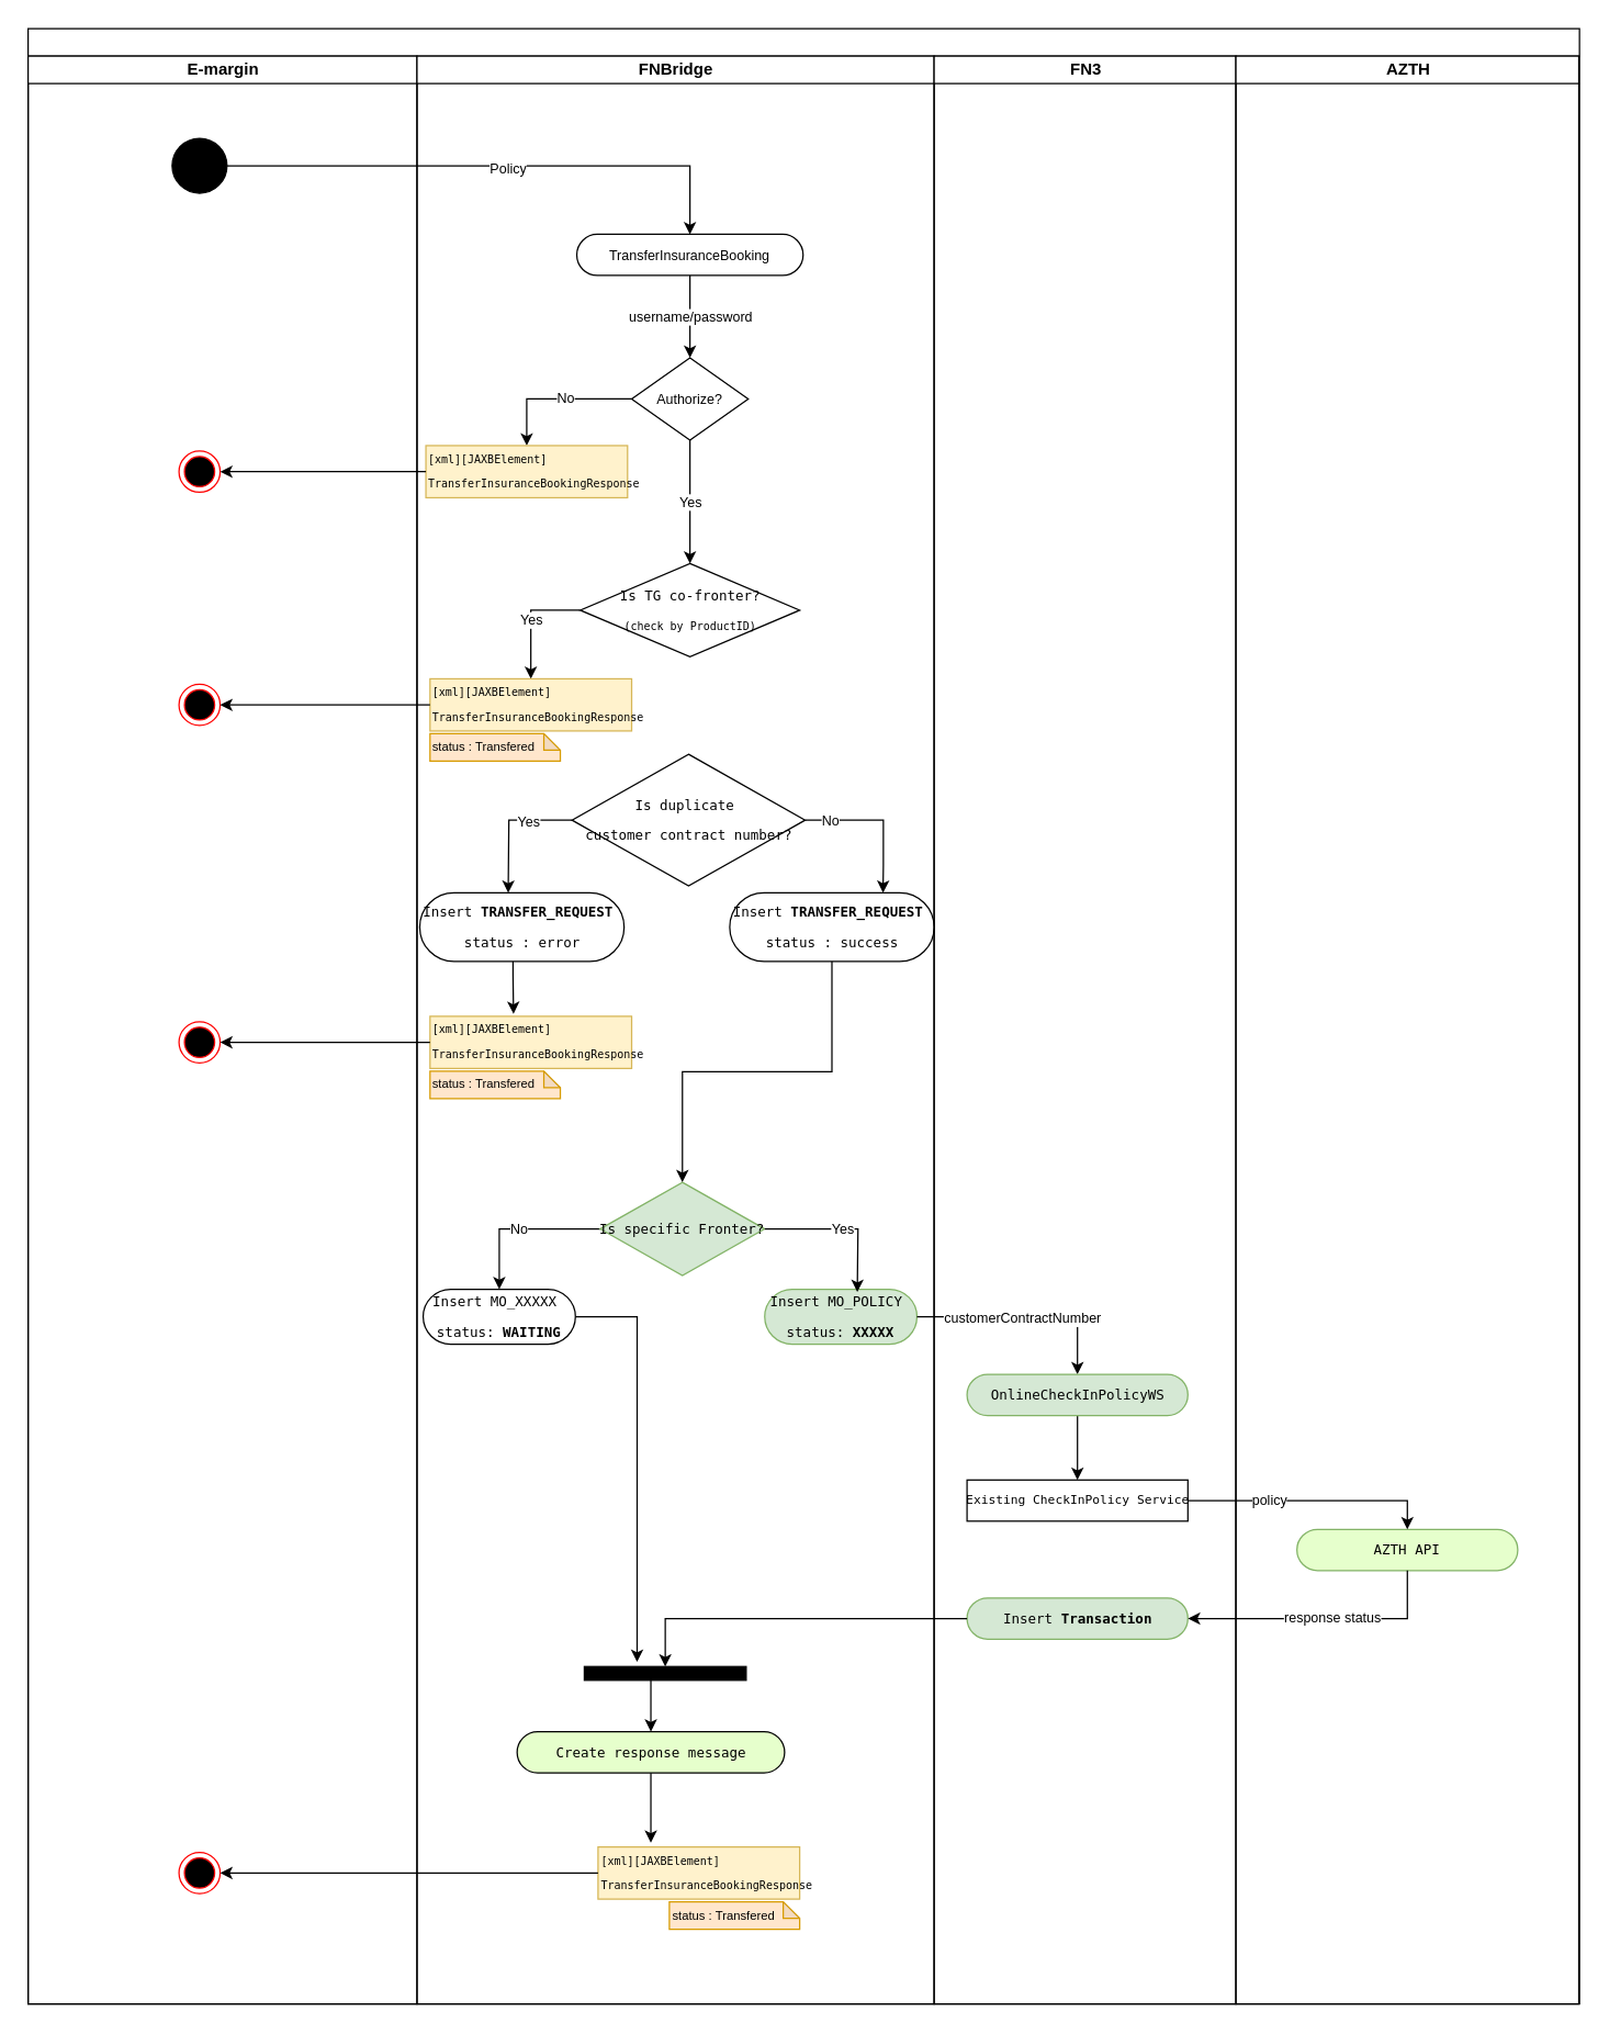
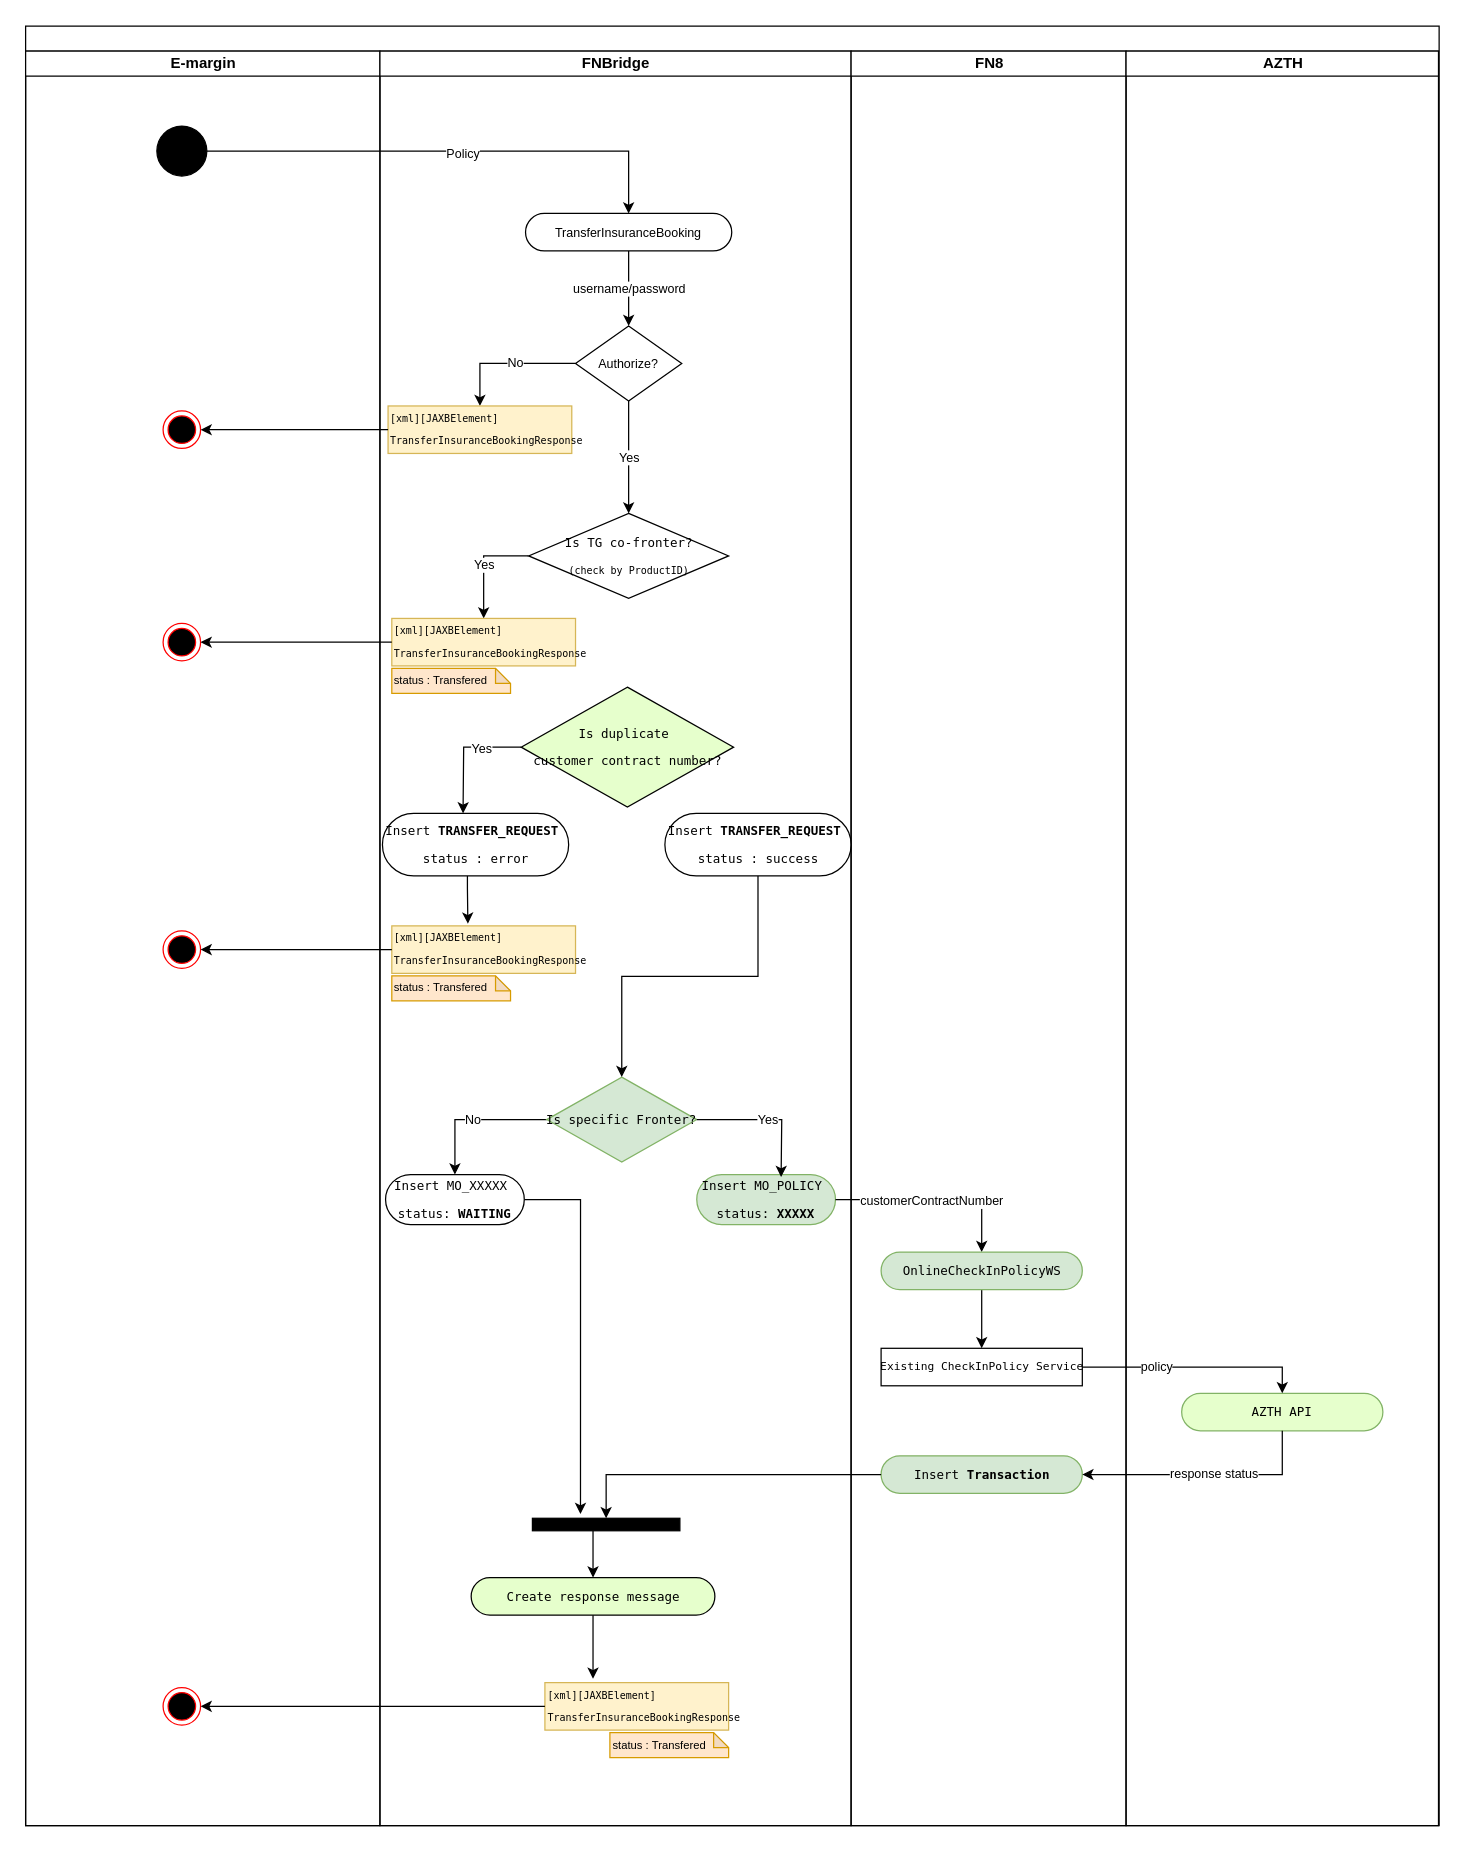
- <mxCell id="48" value="FN3" style="swimlane;html=1;startSize=20;" parent="2" vertex="1"><mxGeometry x="660.5" y="20" width="220" height="1420" as="geometry" /></mxCell>
+ <mxCell id="48" value="FN8" style="swimlane;html=1;startSize=20;" parent="2" vertex="1"><mxGeometry x="660.5" y="20" width="220" height="1420" as="geometry" /></mxCell>
- <mxCell id="29" value="&lt;p style=&quot;line-height: 70%; font-size: 10px;&quot;&gt;&lt;/p&gt;&lt;pre style=&quot;font-size: 10px;&quot;&gt;Is duplicate &lt;/pre&gt;&lt;pre style=&quot;font-size: 10px;&quot;&gt;customer contract number?&lt;/pre&gt;&lt;p style=&quot;font-size: 10px;&quot;&gt;&lt;/p&gt;" style="rhombus;whiteSpace=wrap;html=1;fontSize=10;" vertex="1" parent="8"><mxGeometry x="113" y="509" width="170" height="96" as="geometry" /></mxCell>
+ <mxCell id="29" value="&lt;p style=&quot;line-height: 70%; font-size: 10px;&quot;&gt;&lt;/p&gt;&lt;pre style=&quot;font-size: 10px;&quot;&gt;Is duplicate &lt;/pre&gt;&lt;pre style=&quot;font-size: 10px;&quot;&gt;customer contract number?&lt;/pre&gt;&lt;p style=&quot;font-size: 10px;&quot;&gt;&lt;/p&gt;" style="rhombus;whiteSpace=wrap;html=1;fontSize=10;fillColor=#e6ffcc;" vertex="1" parent="8"><mxGeometry x="113" y="509" width="170" height="96" as="geometry" /></mxCell>
- <mxCell id="27" style="edgeStyle=orthogonalEdgeStyle;rounded=0;orthogonalLoop=1;jettySize=auto;html=1;entryX=0.75;entryY=0;entryDx=0;entryDy=0;fontFamily=Helvetica;fontSize=10;" edge="1" parent="8" source="29" target="31"><mxGeometry relative="1" as="geometry"><Array as="points"><mxPoint x="340" y="557" /><mxPoint x="340" y="590" /></Array></mxGeometry></mxCell>
- <mxCell id="28" value="No" style="text;html=1;resizable=0;points=[];align=center;verticalAlign=middle;labelBackgroundColor=#ffffff;fontSize=10;fontFamily=Helvetica;" vertex="1" connectable="0" parent="27"><mxGeometry x="-0.667" y="1" relative="1" as="geometry"><mxPoint as="offset" /></mxGeometry></mxCell>
